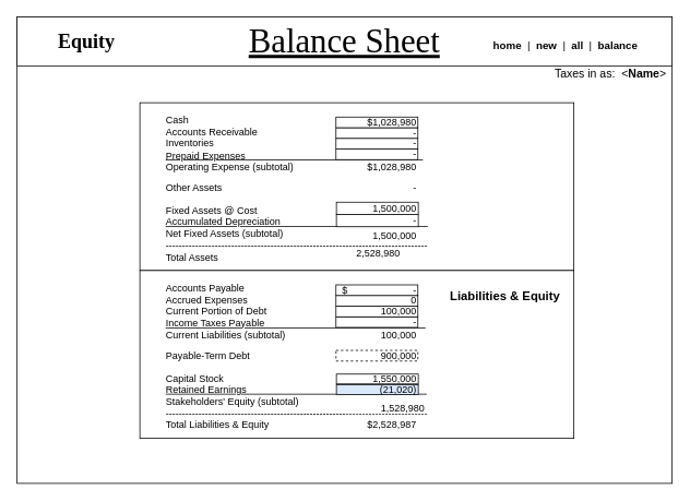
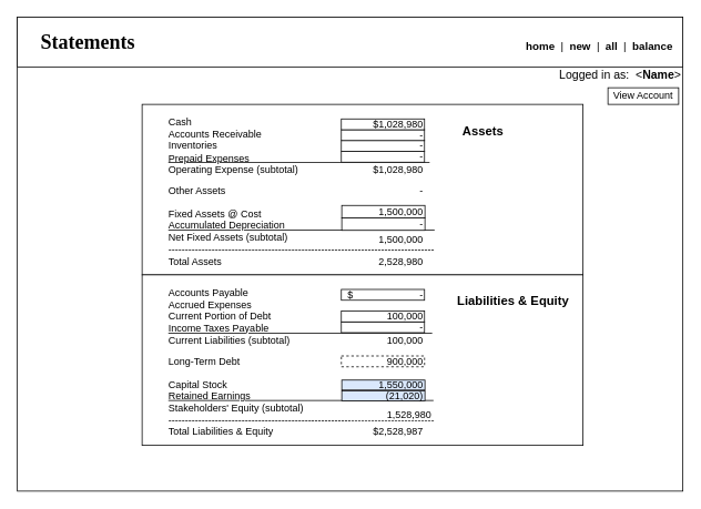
- <mxCell id="4" value="&lt;font style=&quot;font-size: 24px&quot;&gt;&lt;b&gt;Equity&lt;/b&gt;&lt;/font&gt;" style="text;html=1;strokeColor=none;fillColor=none;align=center;verticalAlign=middle;whiteSpace=wrap;rounded=0;fontFamily=Cursive;" vertex="1" parent="1"><mxGeometry x="20" y="20" width="170" height="60" as="geometry" /></mxCell>
+ <mxCell id="4" value="&lt;font style=&quot;font-size: 24px&quot;&gt;&lt;b&gt;Statements&lt;/b&gt;&lt;/font&gt;" style="text;html=1;strokeColor=none;fillColor=none;align=center;verticalAlign=middle;whiteSpace=wrap;rounded=0;fontFamily=Cursive;" vertex="1" parent="1"><mxGeometry x="20" y="20" width="170" height="60" as="geometry" /></mxCell>
- <mxCell id="5" value="&lt;font face=&quot;Lucida Console&quot; size=&quot;1&quot;&gt;&lt;u style=&quot;font-size: 41px&quot;&gt;Balance Sheet&lt;/u&gt;&lt;/font&gt;" style="text;html=1;strokeColor=none;fillColor=none;align=center;verticalAlign=middle;whiteSpace=wrap;rounded=0;" vertex="1" parent="1"><mxGeometry x="270" y="20" width="300" height="60" as="geometry" /></mxCell>
- <mxCell id="6" value="&lt;font style=&quot;font-size: 13px&quot;&gt;&lt;b&gt;home&amp;nbsp;&lt;/b&gt; |&amp;nbsp;&amp;nbsp;&lt;b&gt;new&lt;/b&gt;&amp;nbsp; |&amp;nbsp;&amp;nbsp;&lt;b&gt;all&lt;/b&gt;&amp;nbsp; |&amp;nbsp;&amp;nbsp;&lt;b&gt;balance&lt;/b&gt;&lt;/font&gt;" style="text;html=1;strokeColor=none;fillColor=none;align=center;verticalAlign=middle;whiteSpace=wrap;rounded=0;" vertex="1" parent="1"><mxGeometry x="590" y="40" width="200" height="30" as="geometry" /></mxCell>
+ <mxCell id="6" value="&lt;font style=&quot;font-size: 13px&quot;&gt;&lt;b&gt;home&amp;nbsp;&lt;/b&gt; |&amp;nbsp;&amp;nbsp;&lt;b&gt;new&lt;/b&gt;&amp;nbsp; |&amp;nbsp;&amp;nbsp;&lt;b&gt;all&lt;/b&gt;&amp;nbsp; |&amp;nbsp;&amp;nbsp;&lt;b&gt;balance&lt;/b&gt;&lt;/font&gt;" style="text;html=1;strokeColor=none;fillColor=none;align=center;verticalAlign=middle;whiteSpace=wrap;rounded=0;" vertex="1" parent="1"><mxGeometry x="620" y="40" width="200" height="30" as="geometry" /></mxCell>
- <mxCell id="7" value="&lt;font style=&quot;font-size: 14px&quot;&gt;Taxes in as:&amp;nbsp; &amp;lt;&lt;b&gt;Name&lt;/b&gt;&amp;gt;&lt;/font&gt;" style="text;html=1;strokeColor=none;fillColor=none;align=center;verticalAlign=middle;whiteSpace=wrap;rounded=0;" vertex="1" parent="1"><mxGeometry x="670" y="80" width="150" height="20" as="geometry" /></mxCell>
+ <mxCell id="7" value="&lt;font style=&quot;font-size: 14px&quot;&gt;Logged in as:&amp;nbsp; &amp;lt;&lt;b&gt;Name&lt;/b&gt;&amp;gt;&lt;/font&gt;" style="text;html=1;strokeColor=none;fillColor=none;align=center;verticalAlign=middle;whiteSpace=wrap;rounded=0;" vertex="1" parent="1"><mxGeometry x="670" y="80" width="150" height="20" as="geometry" /></mxCell>
+ <mxCell id="8" value="View Account" style="text;html=1;strokeColor=#000000;fillColor=none;align=center;verticalAlign=middle;whiteSpace=wrap;rounded=0;" vertex="1" parent="1"><mxGeometry x="730" y="105" width="85" height="20" as="geometry" /></mxCell>
+ <mxCell id="10" value="&lt;b&gt;&lt;font style=&quot;font-size: 15px&quot;&gt;Assets&lt;/font&gt;&lt;/b&gt;" style="text;html=1;strokeColor=none;fillColor=none;align=center;verticalAlign=middle;whiteSpace=wrap;rounded=0;" vertex="1" parent="1"><mxGeometry x="510" y="145.5" width="140" height="20" as="geometry" /></mxCell>
- <mxCell id="23" value="2,528,980" style="rounded=0;whiteSpace=wrap;html=1;align=right;strokeColor=none;" vertex="1" parent="1"><mxGeometry x="390" y="301" width="100" height="15" as="geometry" /></mxCell>
+ <mxCell id="23" value="2,528,980" style="rounded=0;whiteSpace=wrap;html=1;align=right;strokeColor=none;" vertex="1" parent="1"><mxGeometry x="410" y="306" width="100" height="15" as="geometry" /></mxCell>
- <mxCell id="29" value="0" style="rounded=0;whiteSpace=wrap;html=1;align=right;" vertex="1" parent="1"><mxGeometry x="409.5" y="360.5" width="100" height="13" as="geometry" /></mxCell>
- <mxCell id="31" value="Payable-Term Debt" style="text;html=1;strokeColor=none;fillColor=none;align=left;verticalAlign=middle;whiteSpace=wrap;rounded=0;" vertex="1" parent="1"><mxGeometry x="200" y="405" width="460" height="58" as="geometry" /></mxCell>
+ <mxCell id="31" value="Long-Term Debt" style="text;html=1;strokeColor=none;fillColor=none;align=left;verticalAlign=middle;whiteSpace=wrap;rounded=0;" vertex="1" parent="1"><mxGeometry x="200" y="405" width="460" height="58" as="geometry" /></mxCell>
- <mxCell id="33" value="1,550,000" style="rounded=0;whiteSpace=wrap;html=1;align=right;" vertex="1" parent="1"><mxGeometry x="410" y="456.5" width="100" height="12" as="geometry" /></mxCell>
+ <mxCell id="33" value="1,550,000" style="rounded=0;whiteSpace=wrap;html=1;align=right;fillColor=#dae8fc;" vertex="1" parent="1"><mxGeometry x="410" y="456.5" width="100" height="12" as="geometry" /></mxCell>
